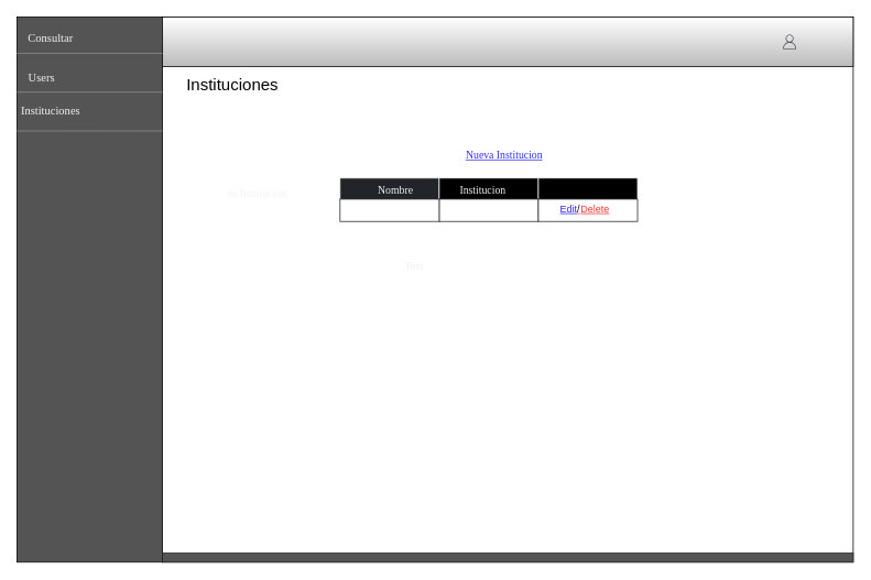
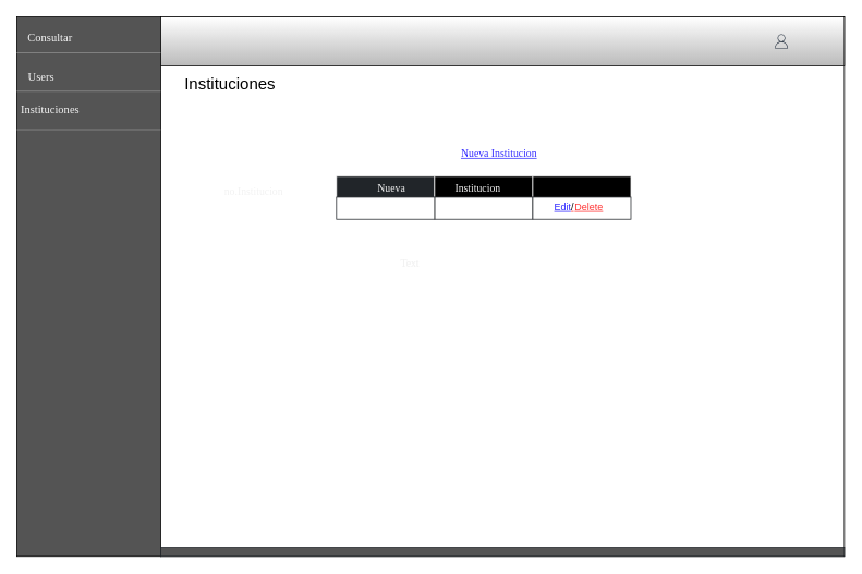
- <mxCell id="20" value="Nombre&amp;nbsp;" style="text;html=1;strokeColor=none;fillColor=none;align=center;verticalAlign=middle;whiteSpace=wrap;rounded=0;shadow=0;labelBackgroundColor=none;labelBorderColor=none;fontFamily=Times New Roman;fontSize=13;fontColor=#F2F2F2;" parent="1" vertex="1"><mxGeometry x="450" y="213.5" width="60" height="30" as="geometry" /></mxCell>
+ <mxCell id="20" value="Nueva&amp;nbsp;" style="text;html=1;strokeColor=none;fillColor=none;align=center;verticalAlign=middle;whiteSpace=wrap;rounded=0;shadow=0;labelBackgroundColor=none;labelBorderColor=none;fontFamily=Times New Roman;fontSize=13;fontColor=#F2F2F2;" parent="1" vertex="1"><mxGeometry x="450" y="213.5" width="60" height="30" as="geometry" /></mxCell>
